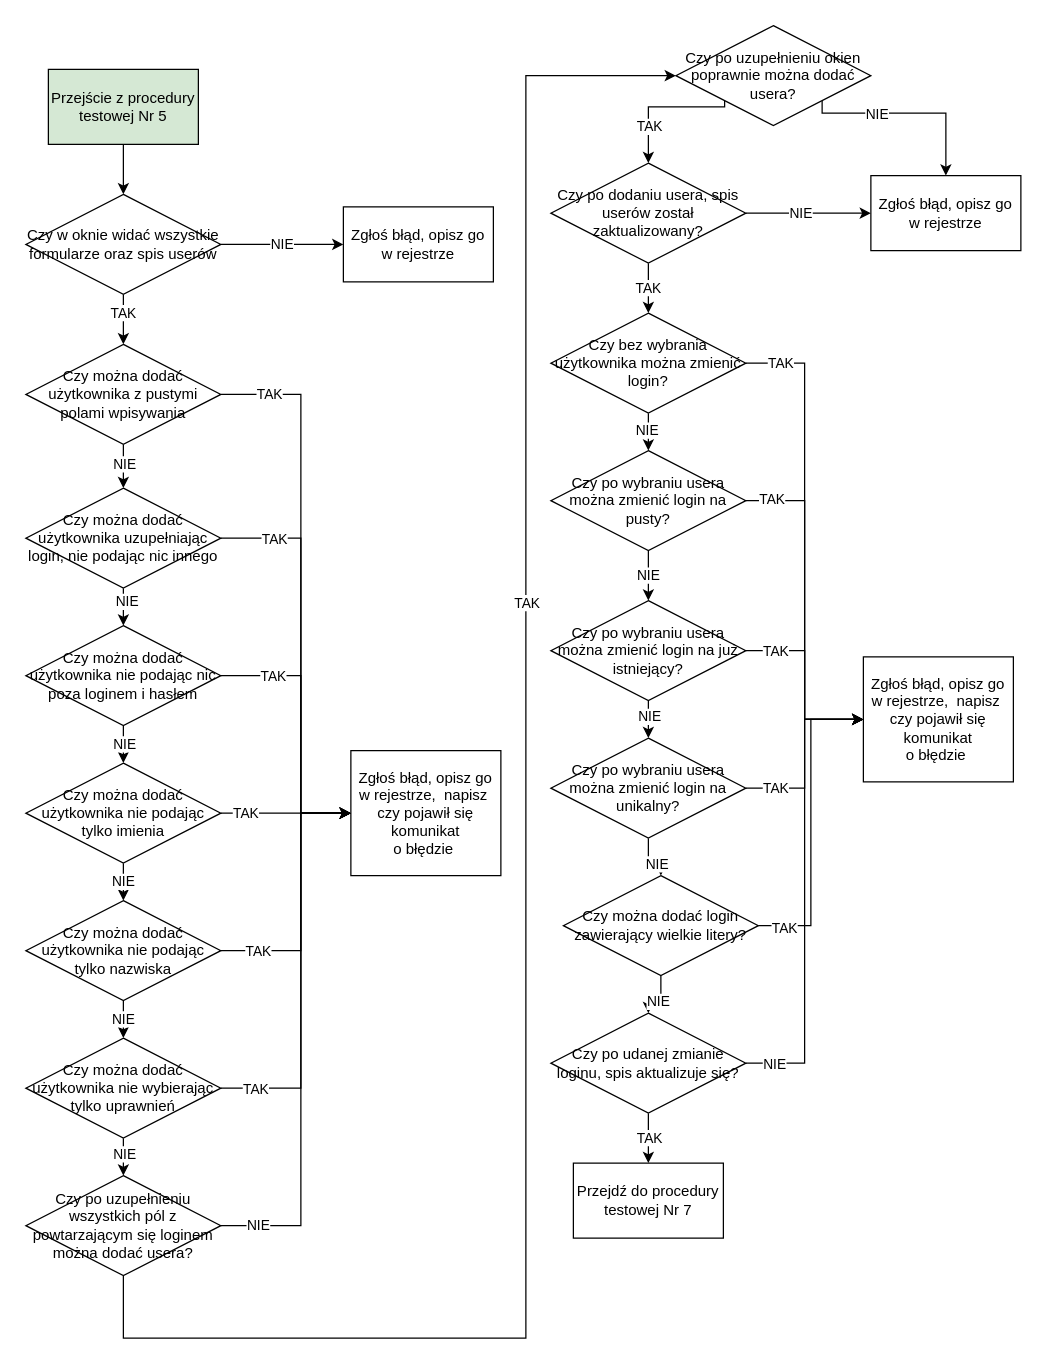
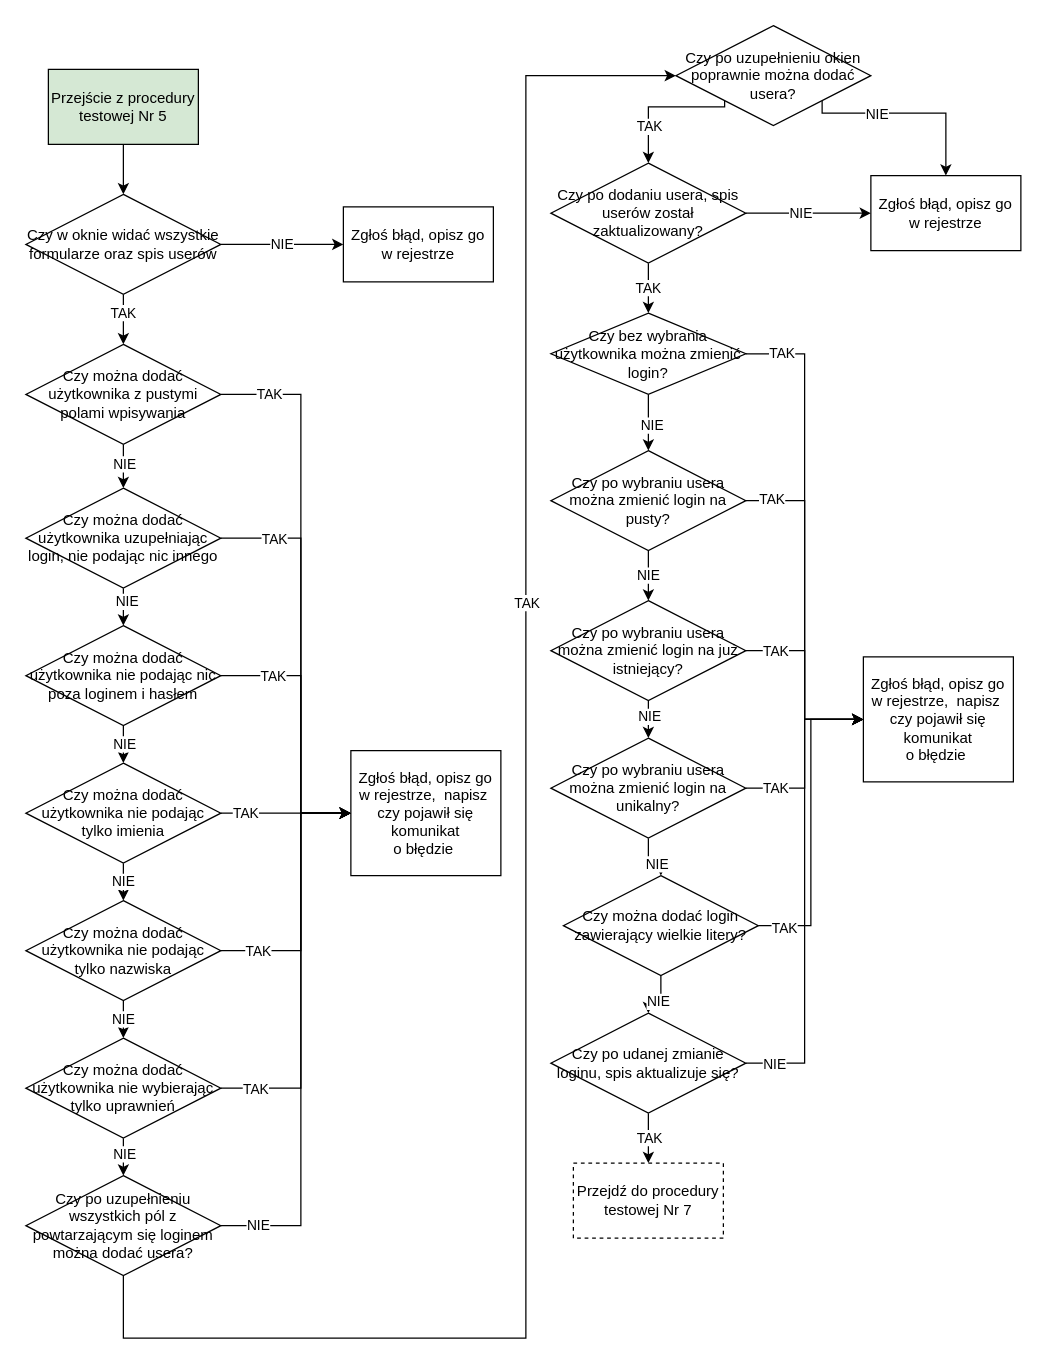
- <mxCell id="54" value="Czy bez wybrania użytkownika można zmienić login?" style="rhombus;whiteSpace=wrap;html=1;rounded=0;" parent="1" vertex="1"><mxGeometry x="440" y="250" width="156" height="80" as="geometry" /></mxCell>
+ <mxCell id="54" value="Czy bez wybrania użytkownika można zmienić login?" style="rhombus;whiteSpace=wrap;html=1;rounded=0;" parent="1" vertex="1"><mxGeometry x="440" y="250" width="156" height="65" as="geometry" /></mxCell>
- <mxCell id="79" value="Przejdź do procedury testowej Nr 7" style="whiteSpace=wrap;html=1;rounded=0;" parent="1" vertex="1"><mxGeometry x="458" y="930" width="120" height="60" as="geometry" /></mxCell>
+ <mxCell id="79" value="Przejdź do procedury testowej Nr 7" style="whiteSpace=wrap;html=1;rounded=0;dashed=1;" parent="1" vertex="1"><mxGeometry x="458" y="930" width="120" height="60" as="geometry" /></mxCell>
